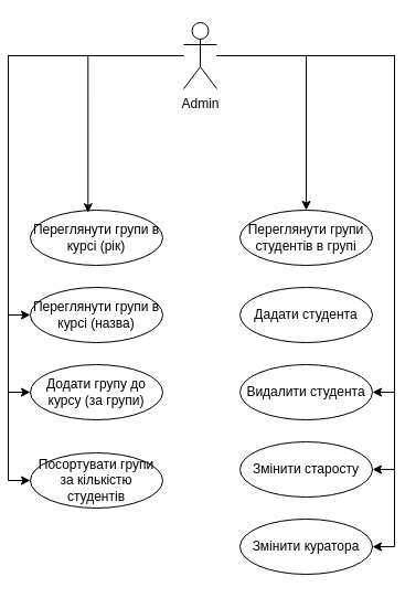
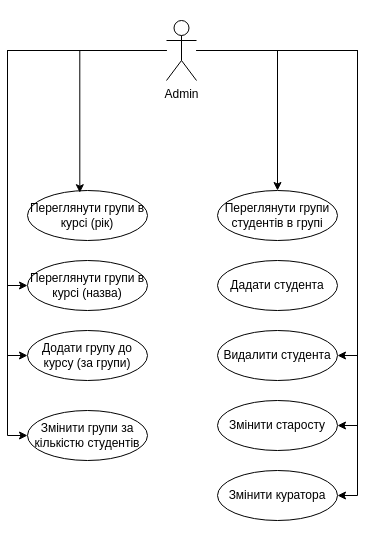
- <mxCell id="19" value="Посортувати групи за кількістю студентів" style="ellipse;whiteSpace=wrap;html=1;" vertex="1" parent="1"><mxGeometry x="20" y="410" width="120" height="50" as="geometry" /></mxCell>
+ <mxCell id="19" value="Змінити групи за кількістю студентів" style="ellipse;whiteSpace=wrap;html=1;" vertex="1" parent="1"><mxGeometry x="20" y="410" width="120" height="50" as="geometry" /></mxCell>
